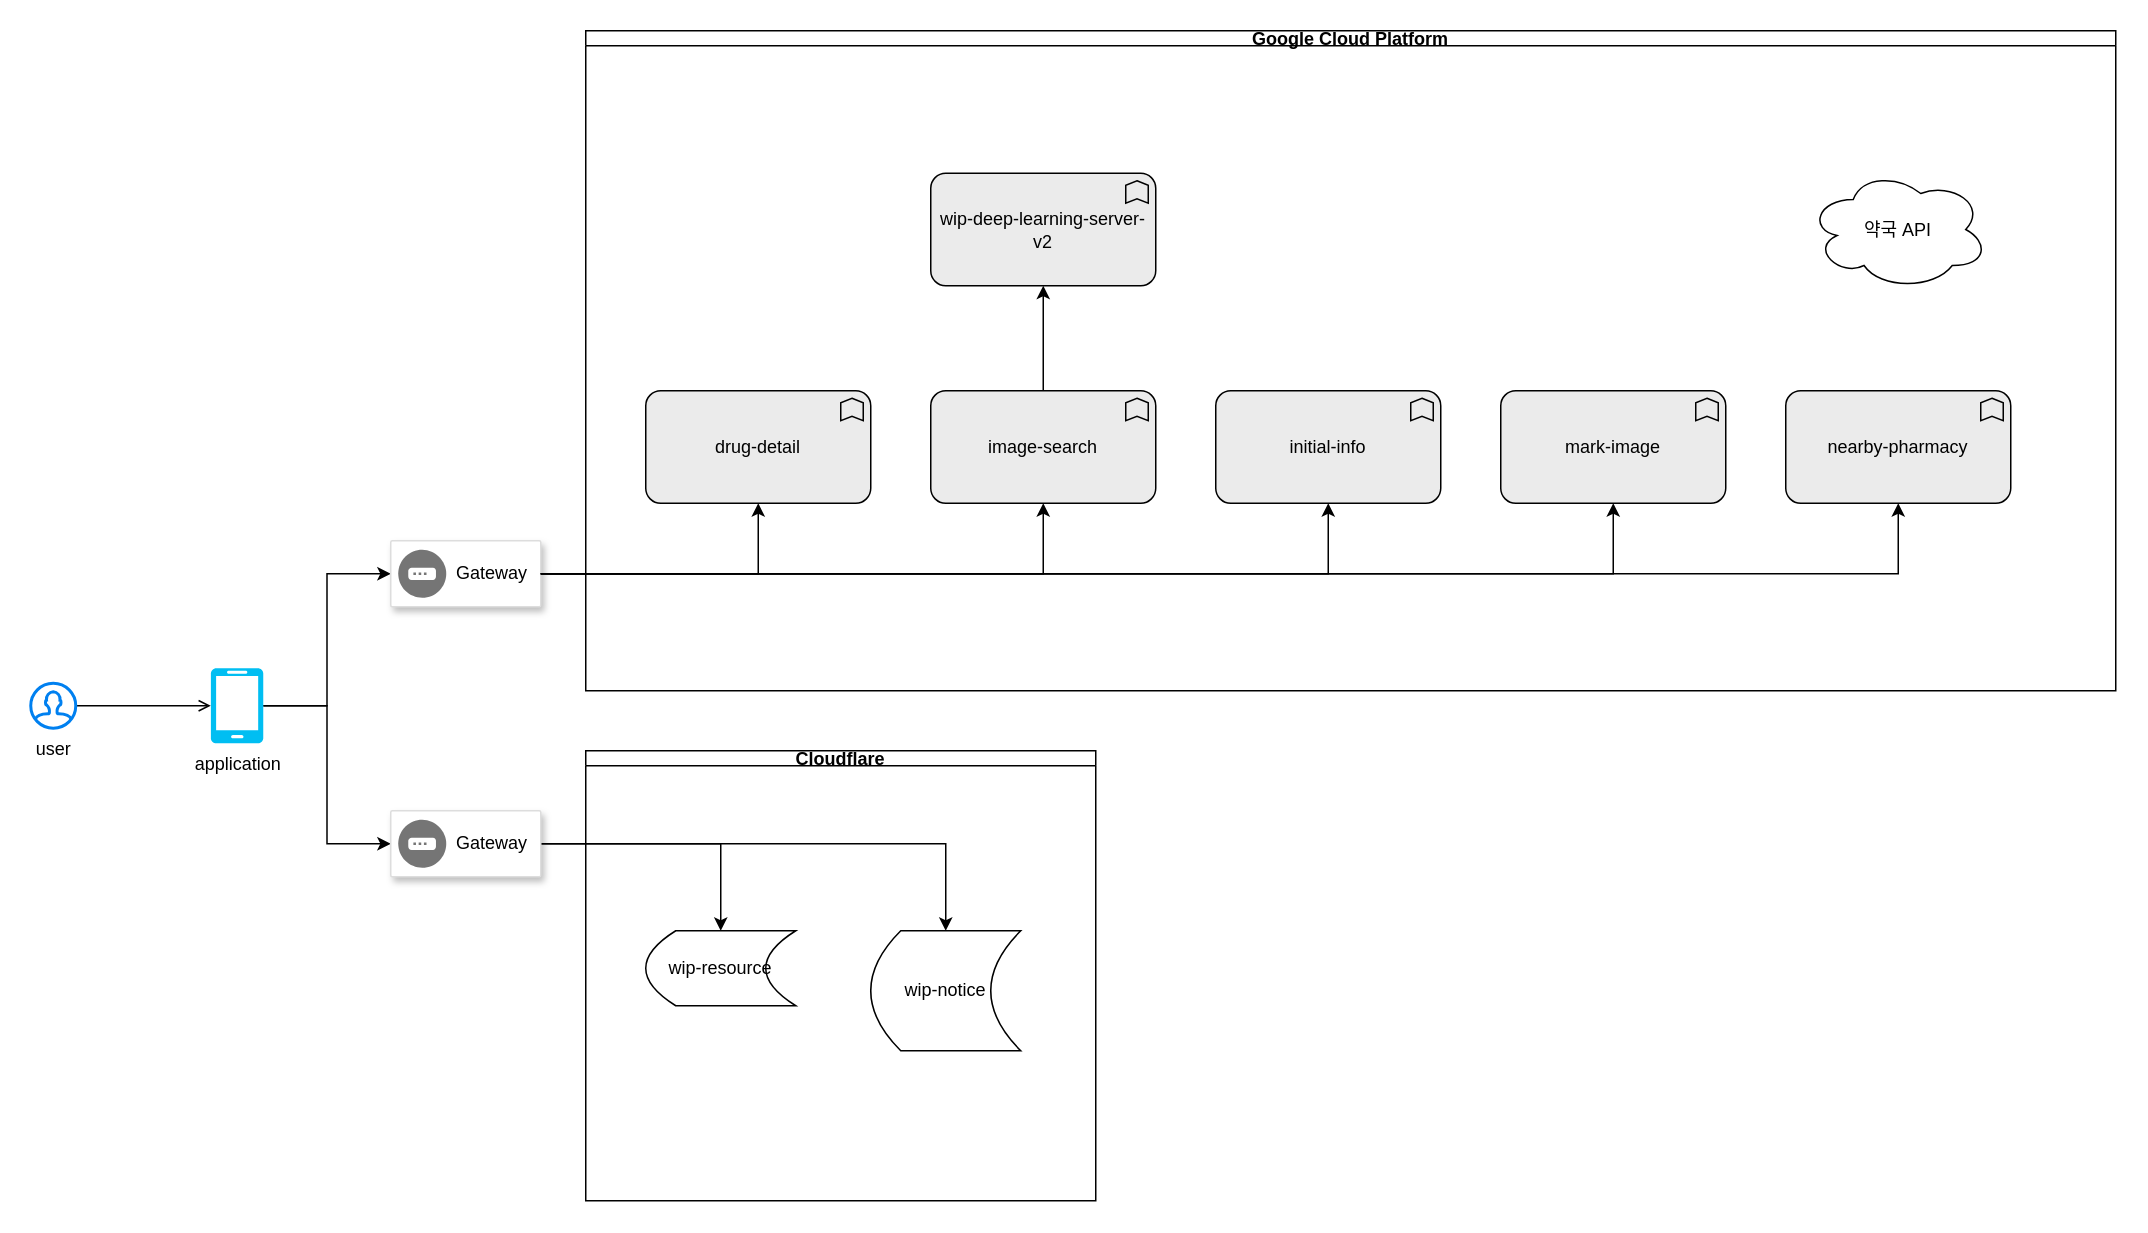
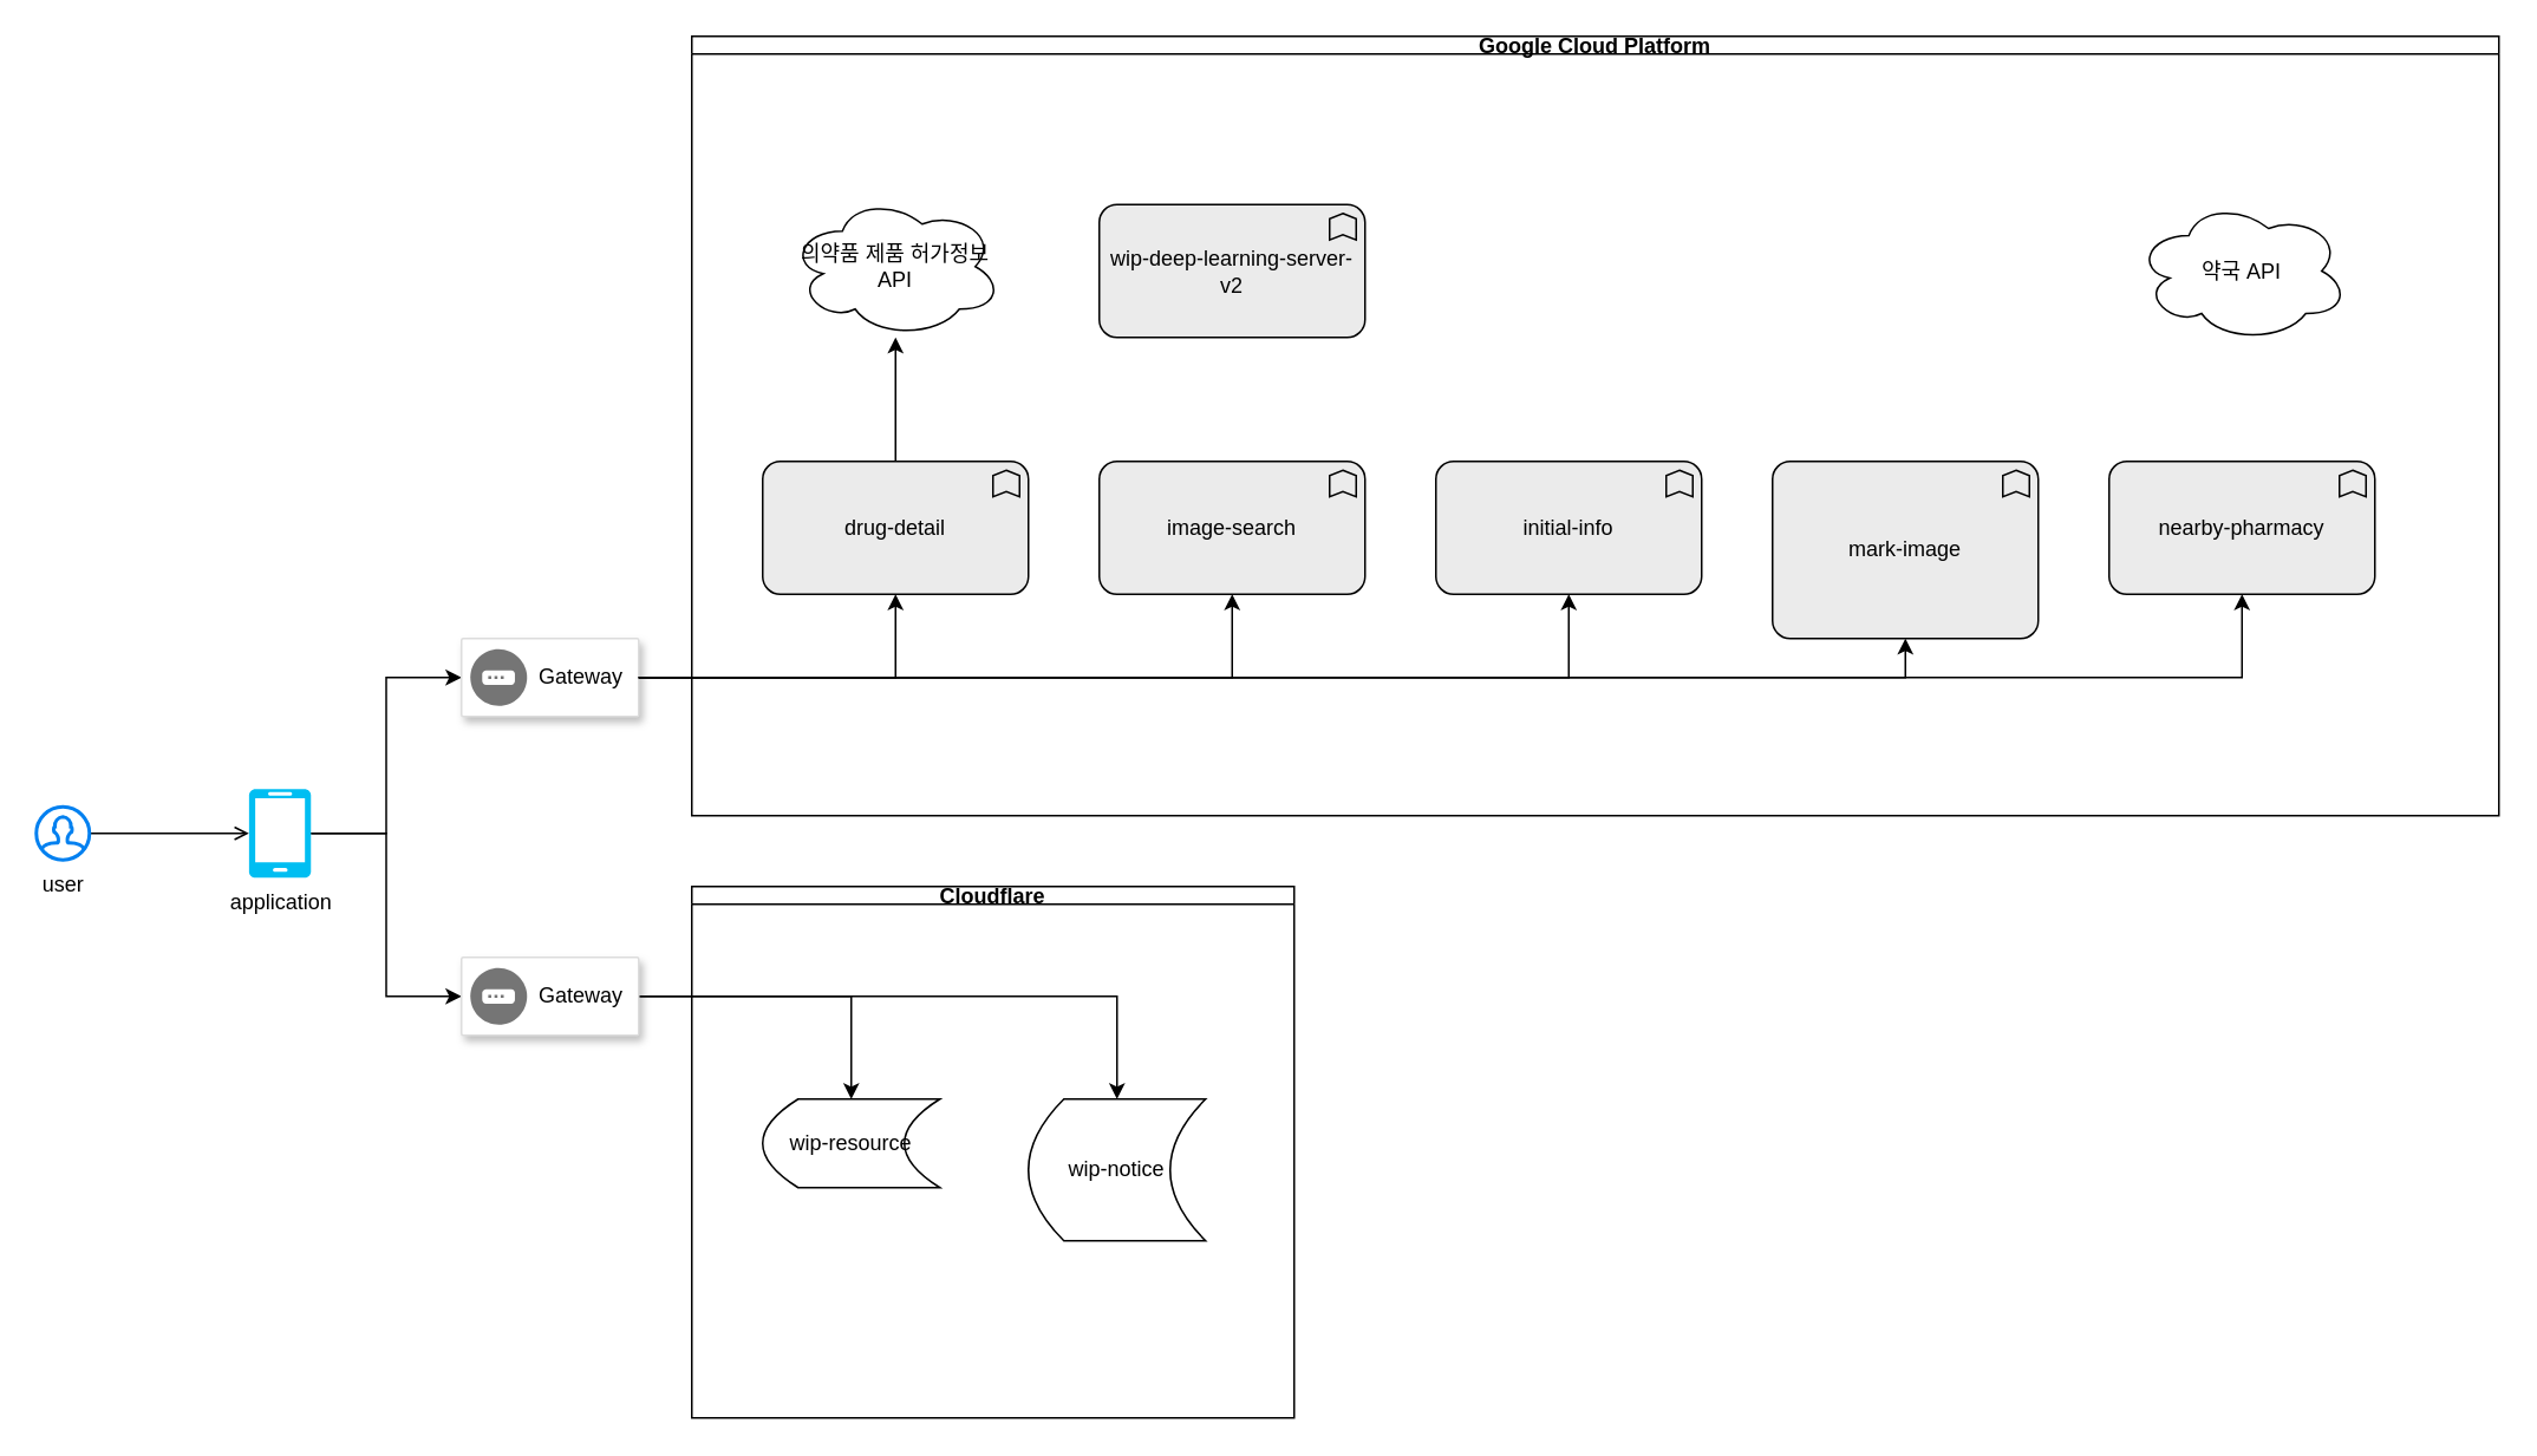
+ <mxCell id="22" value="의약품 제품 허가정보 API" style="ellipse;shape=cloud;whiteSpace=wrap;html=1;" vertex="1" parent="1"><mxGeometry x="445" y="110" width="120" height="80" as="geometry" /></mxCell>
+ <mxCell id="9" value="" style="edgeStyle=orthogonalEdgeStyle;rounded=0;orthogonalLoop=1;jettySize=auto;html=1;" edge="1" parent="1" source="10" target="22"><mxGeometry relative="1" as="geometry" /></mxCell>
- <mxCell id="11" value="" style="edgeStyle=orthogonalEdgeStyle;rounded=0;orthogonalLoop=1;jettySize=auto;html=1;" edge="1" parent="1" source="12" target="16"><mxGeometry relative="1" as="geometry" /></mxCell>
- <mxCell id="14" value="mark-image" style="html=1;outlineConnect=0;whiteSpace=wrap;fillColor=#EBEBEB;shape=mxgraph.archimate3.application;appType=func;archiType=rounded;" vertex="1" parent="1"><mxGeometry x="1000" y="260" width="150" height="75" as="geometry" /></mxCell>
+ <mxCell id="14" value="mark-image" style="html=1;outlineConnect=0;whiteSpace=wrap;fillColor=#EBEBEB;shape=mxgraph.archimate3.application;appType=func;archiType=rounded;" vertex="1" parent="1"><mxGeometry x="1000" y="260" width="150" height="100" as="geometry" /></mxCell>
